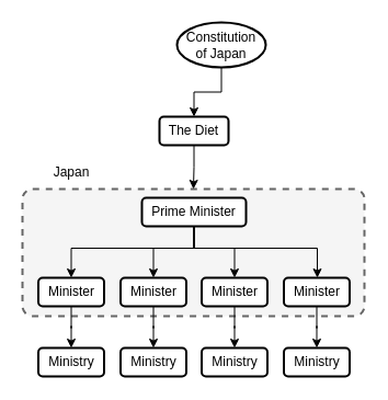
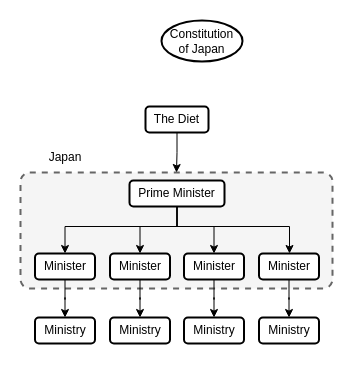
- <mxCell id="3" value="" style="edgeStyle=orthogonalEdgeStyle;rounded=0;orthogonalLoop=1;jettySize=auto;html=1;" parent="1" source="4" target="6" edge="1"><mxGeometry relative="1" as="geometry" /></mxCell>
